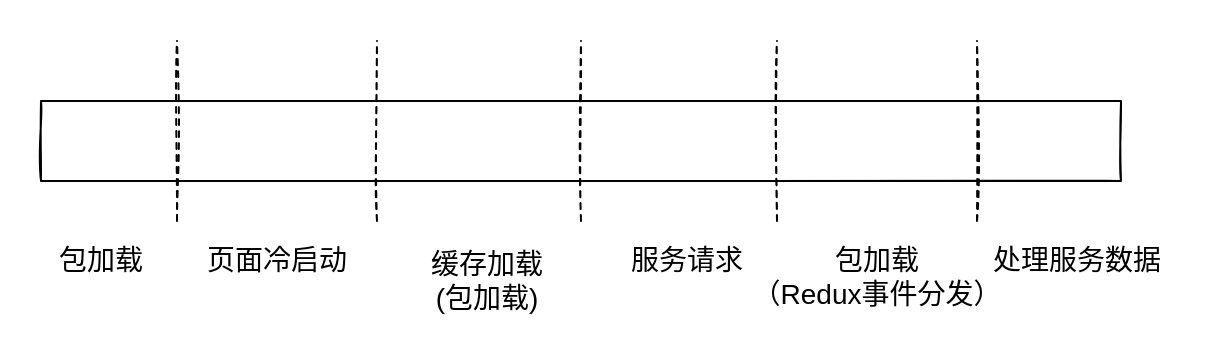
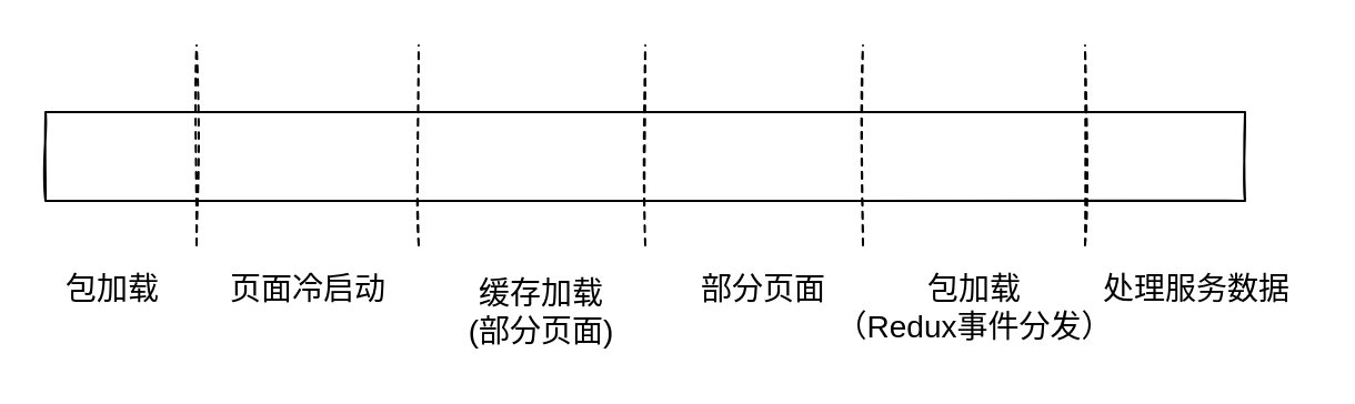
- <mxCell id="11" value="&lt;font style=&quot;font-size: 14px&quot;&gt;服务请求&lt;br&gt;&lt;/font&gt;" style="text;html=1;align=center;verticalAlign=middle;resizable=0;points=[];autosize=1;strokeColor=none;fillColor=none;fontSize=14;" vertex="1" parent="1"><mxGeometry x="308" y="120" width="70" height="20" as="geometry" /></mxCell>
+ <mxCell id="11" value="&lt;font style=&quot;font-size: 14px&quot;&gt;部分页面&lt;br&gt;&lt;/font&gt;" style="text;html=1;align=center;verticalAlign=middle;resizable=0;points=[];autosize=1;strokeColor=none;fillColor=none;fontSize=14;" vertex="1" parent="1"><mxGeometry x="308" y="120" width="70" height="20" as="geometry" /></mxCell>
- <mxCell id="10" value="&lt;font style=&quot;font-size: 14px&quot;&gt;缓存加载&lt;br&gt;(包加载)&lt;br&gt;&lt;/font&gt;" style="text;html=1;align=center;verticalAlign=middle;resizable=0;points=[];autosize=1;strokeColor=none;fillColor=none;fontSize=14;" vertex="1" parent="1"><mxGeometry x="203" y="120" width="80" height="40" as="geometry" /></mxCell>
+ <mxCell id="10" value="&lt;font style=&quot;font-size: 14px&quot;&gt;缓存加载&lt;br&gt;(部分页面)&lt;br&gt;&lt;/font&gt;" style="text;html=1;align=center;verticalAlign=middle;resizable=0;points=[];autosize=1;strokeColor=none;fillColor=none;fontSize=14;" vertex="1" parent="1"><mxGeometry x="203" y="120" width="80" height="40" as="geometry" /></mxCell>
